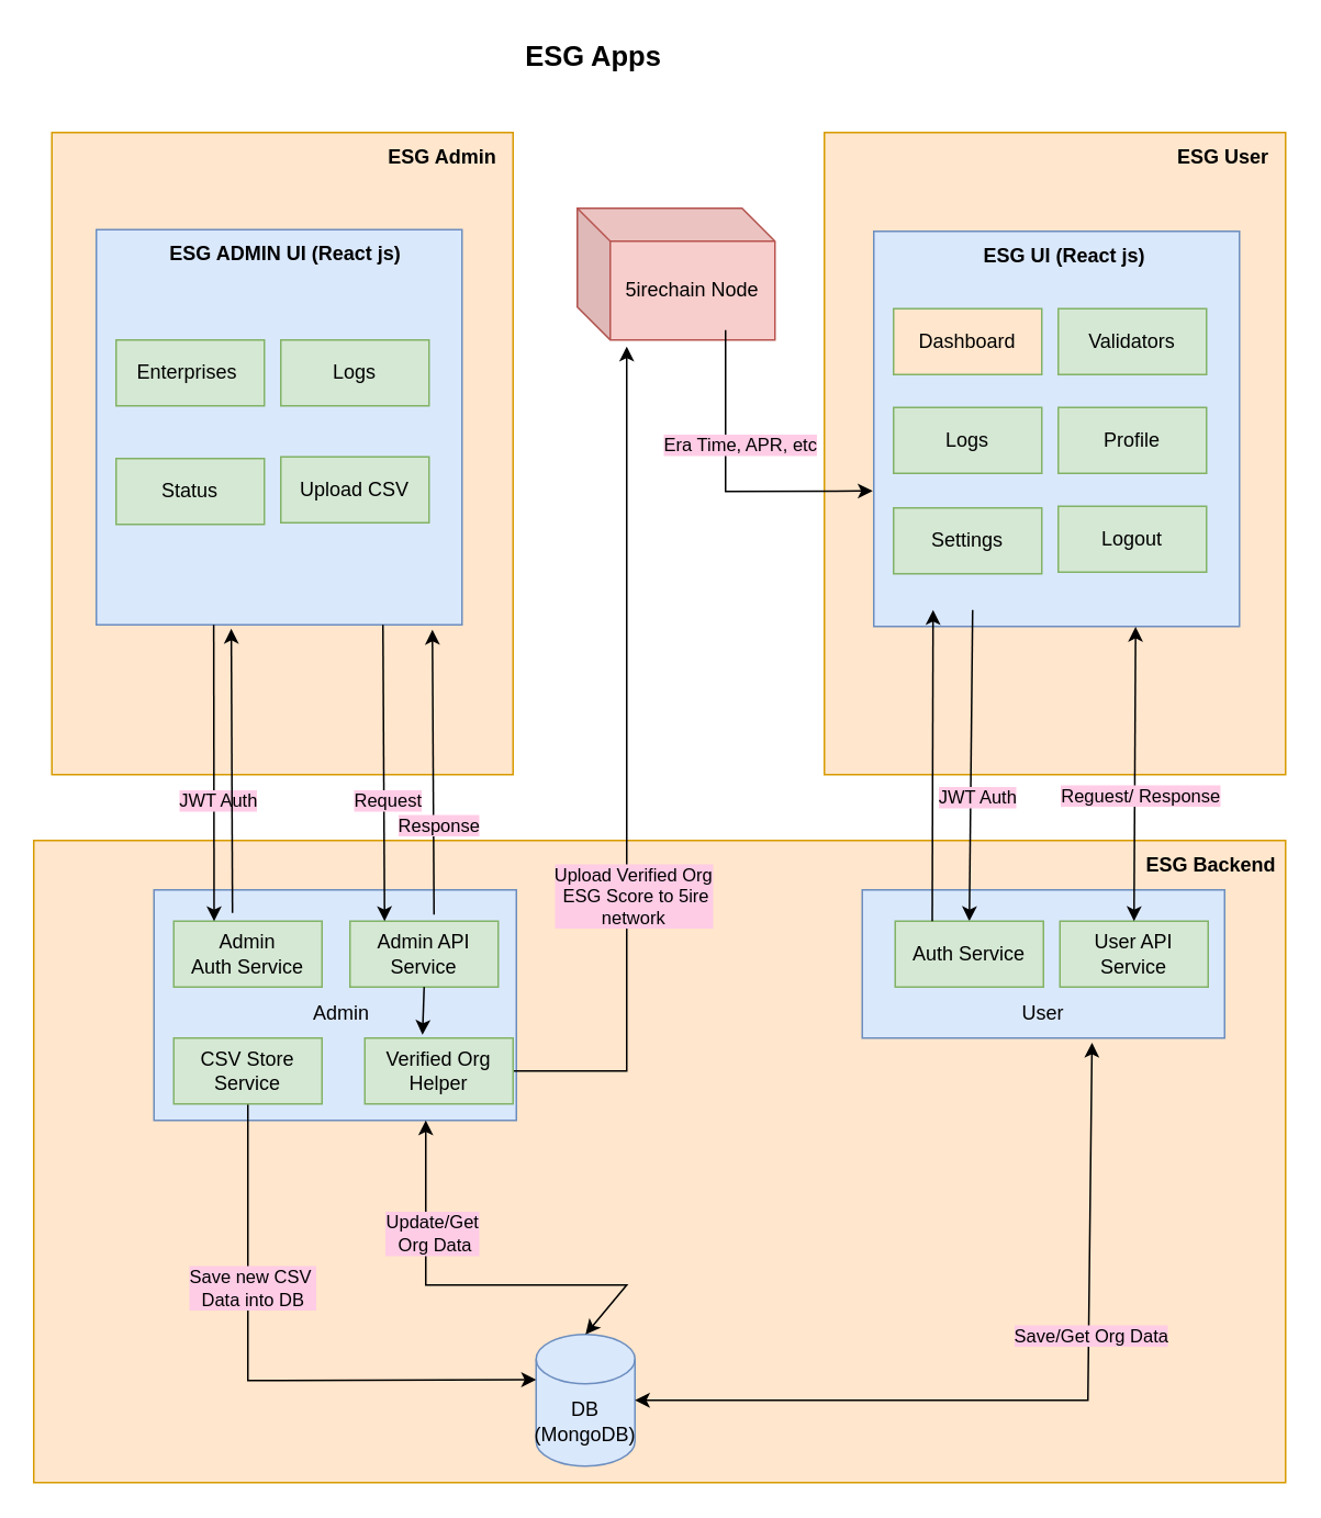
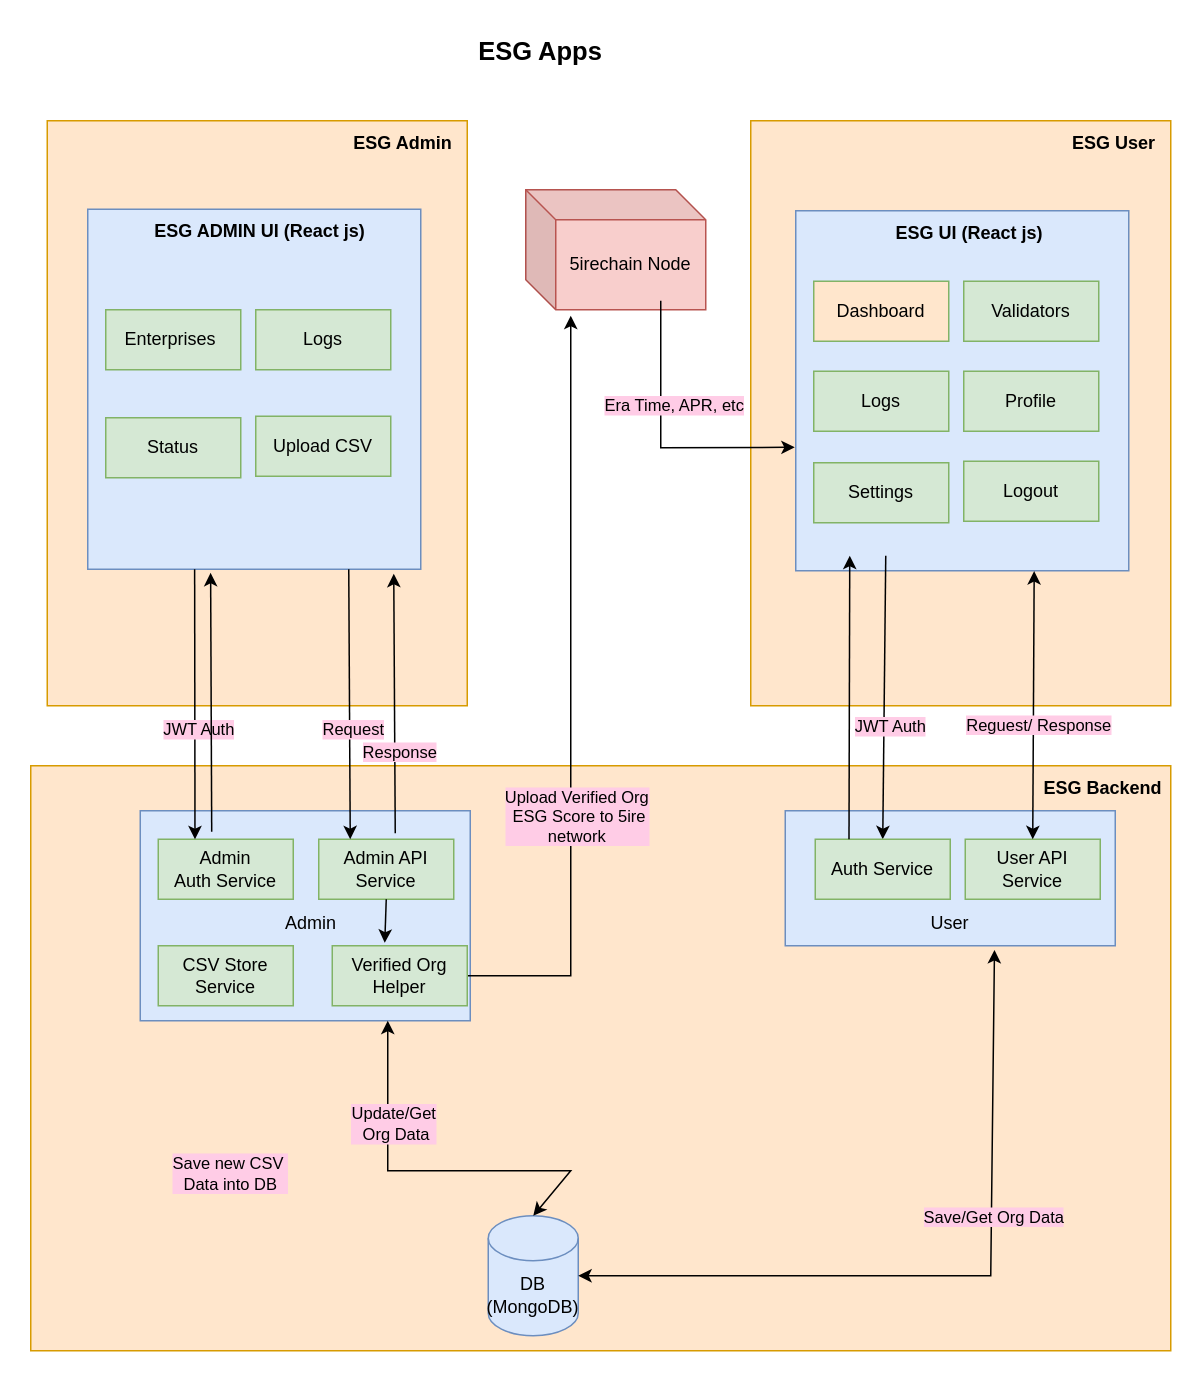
- <mxCell id="44" value="" style="endArrow=classic;html=1;rounded=0;exitX=0.5;exitY=1;exitDx=0;exitDy=0;entryX=0;entryY=0;entryDx=0;entryDy=27.5;entryPerimeter=0;" parent="1" source="50" target="39" edge="1"><mxGeometry width="50" height="50" relative="1" as="geometry"><mxPoint x="127" y="750" as="sourcePoint" /><mxPoint x="440" y="500" as="targetPoint" /><Array as="points"><mxPoint x="150" y="838" /></Array></mxGeometry></mxCell>
